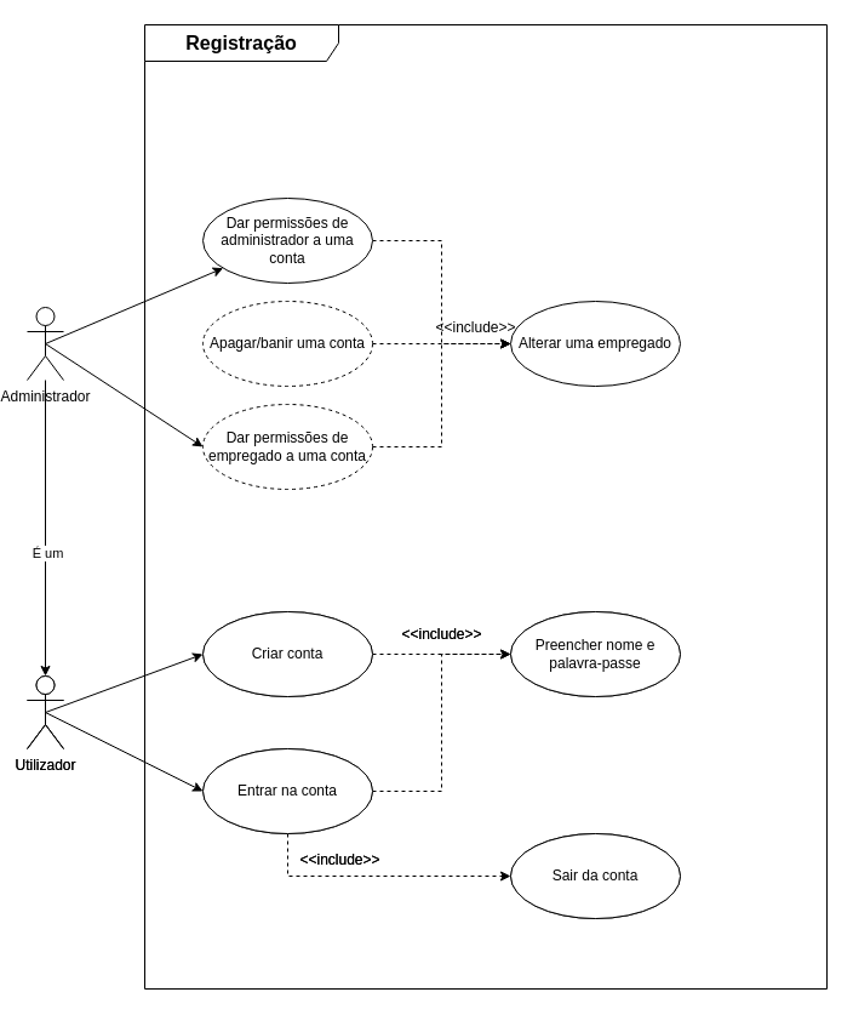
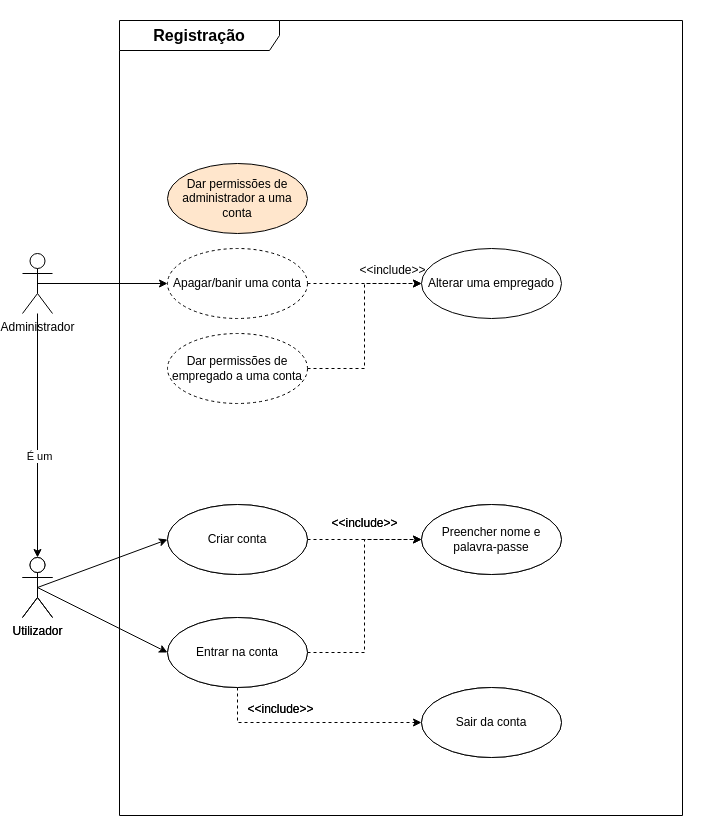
- <mxCell id="19" value="Dar permissões de administrador a uma conta" style="ellipse;whiteSpace=wrap;html=1;spacing=4;" parent="2" vertex="1"><mxGeometry x="48" y="143" width="140" height="70" as="geometry" /></mxCell>
+ <mxCell id="19" value="Dar permissões de administrador a uma conta" style="ellipse;whiteSpace=wrap;html=1;spacing=4;fillColor=#ffe6cc;" parent="2" vertex="1"><mxGeometry x="48" y="143" width="140" height="70" as="geometry" /></mxCell>
- <mxCell id="18" style="edgeStyle=orthogonalEdgeStyle;rounded=0;orthogonalLoop=1;jettySize=auto;html=1;exitX=1;exitY=0.5;exitDx=0;exitDy=0;entryX=0;entryY=0.5;entryDx=0;entryDy=0;dashed=1;" parent="2" source="19" target="21" edge="1"><mxGeometry relative="1" as="geometry" /></mxCell>
- <mxCell id="23" style="rounded=0;orthogonalLoop=1;jettySize=auto;html=1;exitX=0.5;exitY=0.5;exitDx=0;exitDy=0;exitPerimeter=0;" parent="1" source="25" target="19" edge="1"><mxGeometry relative="1" as="geometry" /></mxCell>
+ <mxCell id="23" style="rounded=0;orthogonalLoop=1;jettySize=auto;html=1;exitX=0.5;exitY=0.5;exitDx=0;exitDy=0;exitPerimeter=0;entryX=0;entryY=0.5;entryDx=0;entryDy=0;" parent="1" source="25" target="4" edge="1"><mxGeometry relative="1" as="geometry" /></mxCell>
- <mxCell id="24" style="rounded=0;orthogonalLoop=1;jettySize=auto;html=1;exitX=0.5;exitY=0.5;exitDx=0;exitDy=0;exitPerimeter=0;entryX=0;entryY=0.5;entryDx=0;entryDy=0;" parent="1" source="25" target="17" edge="1"><mxGeometry relative="1" as="geometry" /></mxCell>
